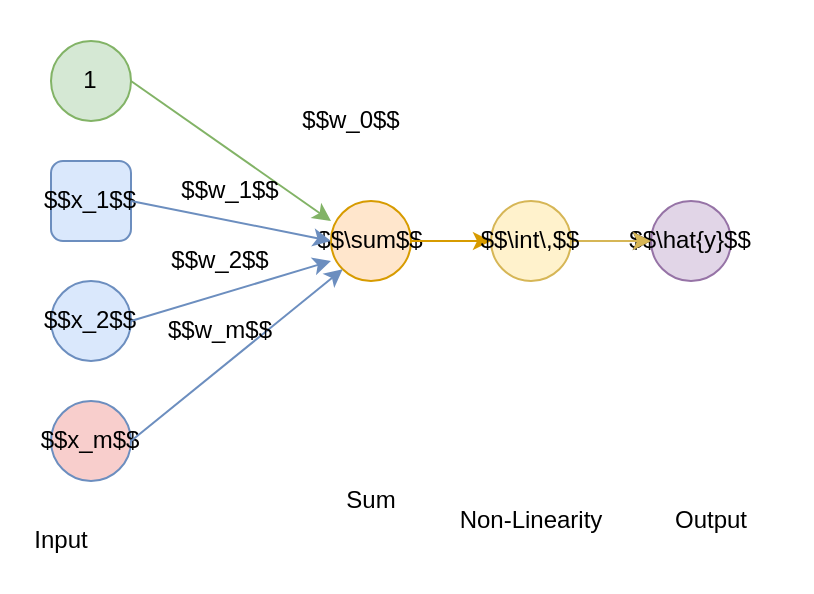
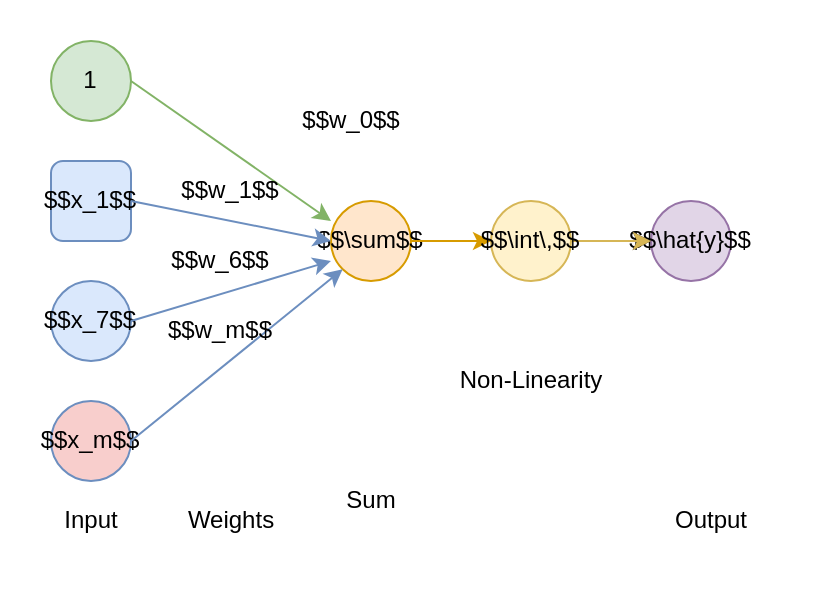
- <mxCell id="19" value="$$w_2$$" style="text;strokeColor=none;align=center;fillColor=none;html=1;verticalAlign=middle;whiteSpace=wrap;rounded=0;" parent="1" vertex="1"><mxGeometry x="95" y="125" width="30" height="10" as="geometry" /></mxCell>
+ <mxCell id="19" value="$$w_6$$" style="text;strokeColor=none;align=center;fillColor=none;html=1;verticalAlign=middle;whiteSpace=wrap;rounded=0;" parent="1" vertex="1"><mxGeometry x="95" y="125" width="30" height="10" as="geometry" /></mxCell>
- <mxCell id="4" value="$$x_2$$" style="ellipse;whiteSpace=wrap;html=1;aspect=fixed;fillColor=#dae8fc;strokeColor=#6c8ebf;" parent="1" vertex="1"><mxGeometry x="25" y="140" width="40" height="40" as="geometry" /></mxCell>
+ <mxCell id="4" value="$$x_7$$" style="ellipse;whiteSpace=wrap;html=1;aspect=fixed;fillColor=#dae8fc;strokeColor=#6c8ebf;" parent="1" vertex="1"><mxGeometry x="25" y="140" width="40" height="40" as="geometry" /></mxCell>
+ <mxCell id="22" value="Weights" style="text;html=1;align=center;verticalAlign=middle;resizable=0;points=[];autosize=1;strokeColor=none;fillColor=none;" parent="1" vertex="1"><mxGeometry x="80" y="245" width="70" height="30" as="geometry" /></mxCell>
- <mxCell id="24" value="Non-Linearity" style="text;html=1;align=center;verticalAlign=middle;resizable=0;points=[];autosize=1;strokeColor=none;fillColor=none;" parent="1" vertex="1"><mxGeometry x="220" y="245" width="90" height="30" as="geometry" /></mxCell>
+ <mxCell id="24" value="Non-Linearity" style="text;html=1;align=center;verticalAlign=middle;resizable=0;points=[];autosize=1;strokeColor=none;fillColor=none;" parent="1" vertex="1"><mxGeometry x="220" y="175" width="90" height="30" as="geometry" /></mxCell>
- <mxCell id="21" value="Input" style="text;html=1;align=center;verticalAlign=middle;resizable=0;points=[];autosize=1;strokeColor=none;fillColor=none;" parent="1" vertex="1"><mxGeometry x="5" y="255" width="50" height="30" as="geometry" /></mxCell>
+ <mxCell id="21" value="Input" style="text;html=1;align=center;verticalAlign=middle;resizable=0;points=[];autosize=1;strokeColor=none;fillColor=none;" parent="1" vertex="1"><mxGeometry x="20" y="245" width="50" height="30" as="geometry" /></mxCell>
